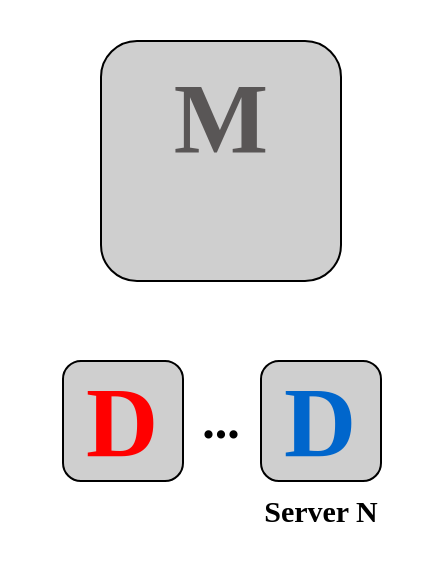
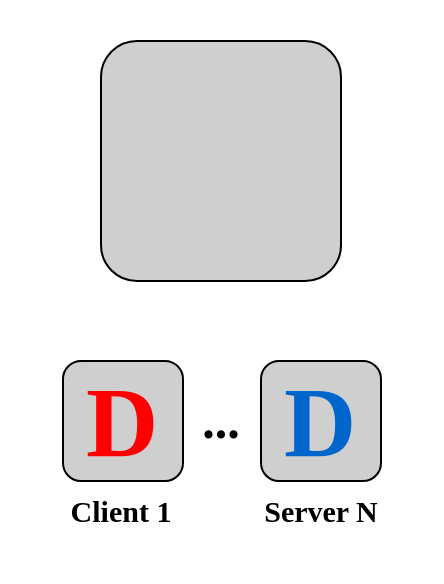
- <mxCell id="3" value="&lt;font style=&quot;font-size: 50px;&quot; face=&quot;CMU Sans Serif&quot;&gt;&lt;span style=&quot;font-size: 50px;&quot;&gt;M&lt;/span&gt;&lt;/font&gt;" style="text;strokeColor=none;align=center;fillColor=none;html=1;verticalAlign=middle;whiteSpace=wrap;rounded=0;strokeWidth=2;fontSize=50;fontColor=#595656;fontFamily=Verdana;fontStyle=1" vertex="1" parent="1"><mxGeometry x="77.5" y="27.5" width="65" height="60" as="geometry" /></mxCell>
+ <mxCell id="7" value="&lt;b style=&quot;font-size: 15px;&quot;&gt;&lt;font face=&quot;CMU Sans Serif&quot;&gt;Client 1&lt;/font&gt;&lt;/b&gt;" style="text;html=1;align=center;verticalAlign=middle;resizable=0;points=[];autosize=1;strokeColor=none;fillColor=none;fontSize=15;" vertex="1" parent="1"><mxGeometry x="20" y="240" width="80" height="30" as="geometry" /></mxCell>
